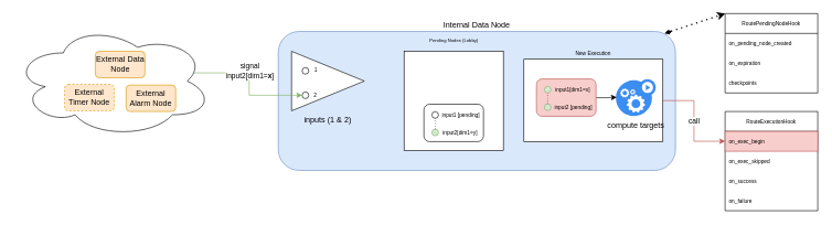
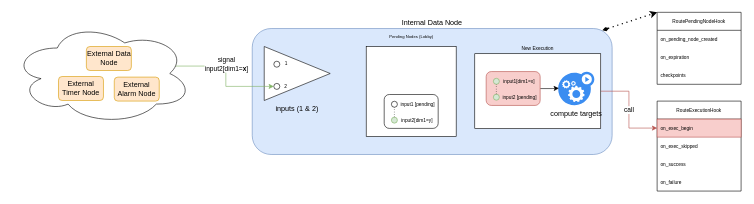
- <mxCell id="16" value="External Timer Node" style="html=1;whiteSpace=wrap;rounded=1;dropTarget=0;fillColor=#ffe6cc;strokeColor=#d79b00;dashed=1;" parent="1" vertex="1"><mxGeometry x="97" y="127" width="75" height="40" as="geometry" /></mxCell>
+ <mxCell id="16" value="External Timer Node" style="html=1;whiteSpace=wrap;rounded=1;dropTarget=0;fillColor=#ffe6cc;strokeColor=#d79b00;" parent="1" vertex="1"><mxGeometry x="97" y="127" width="75" height="40" as="geometry" /></mxCell>
